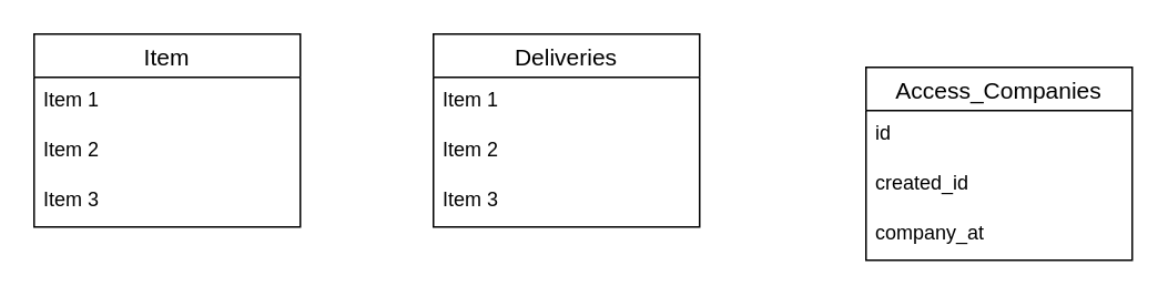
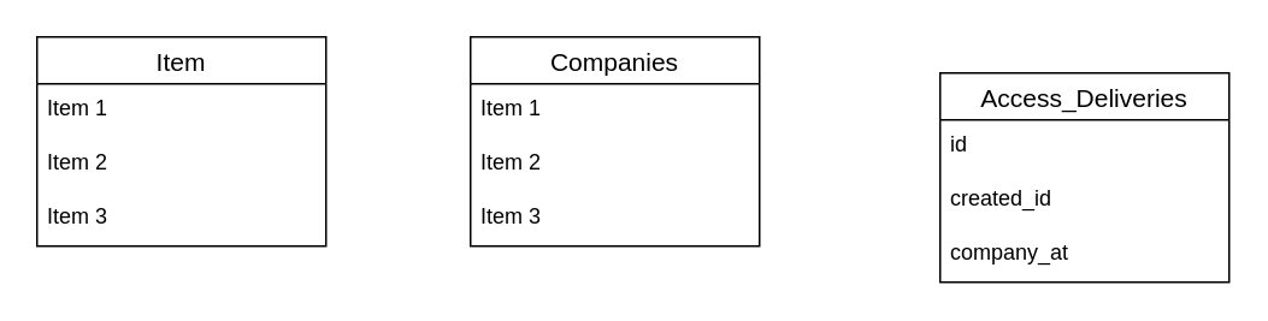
- <mxCell id="6" value="Deliveries" style="swimlane;fontStyle=0;childLayout=stackLayout;horizontal=1;startSize=26;horizontalStack=0;resizeParent=1;resizeParentMax=0;resizeLast=0;collapsible=1;marginBottom=0;align=center;fontSize=14;" vertex="1" parent="1"><mxGeometry x="260" y="20" width="160" height="116" as="geometry" /></mxCell>
+ <mxCell id="6" value="Companies" style="swimlane;fontStyle=0;childLayout=stackLayout;horizontal=1;startSize=26;horizontalStack=0;resizeParent=1;resizeParentMax=0;resizeLast=0;collapsible=1;marginBottom=0;align=center;fontSize=14;" vertex="1" parent="1"><mxGeometry x="260" y="20" width="160" height="116" as="geometry" /></mxCell>
- <mxCell id="10" value="Access_Companies" style="swimlane;fontStyle=0;childLayout=stackLayout;horizontal=1;startSize=26;horizontalStack=0;resizeParent=1;resizeParentMax=0;resizeLast=0;collapsible=1;marginBottom=0;align=center;fontSize=14;" vertex="1" parent="1"><mxGeometry x="520" y="40" width="160" height="116" as="geometry" /></mxCell>
+ <mxCell id="10" value="Access_Deliveries" style="swimlane;fontStyle=0;childLayout=stackLayout;horizontal=1;startSize=26;horizontalStack=0;resizeParent=1;resizeParentMax=0;resizeLast=0;collapsible=1;marginBottom=0;align=center;fontSize=14;" vertex="1" parent="1"><mxGeometry x="520" y="40" width="160" height="116" as="geometry" /></mxCell>
